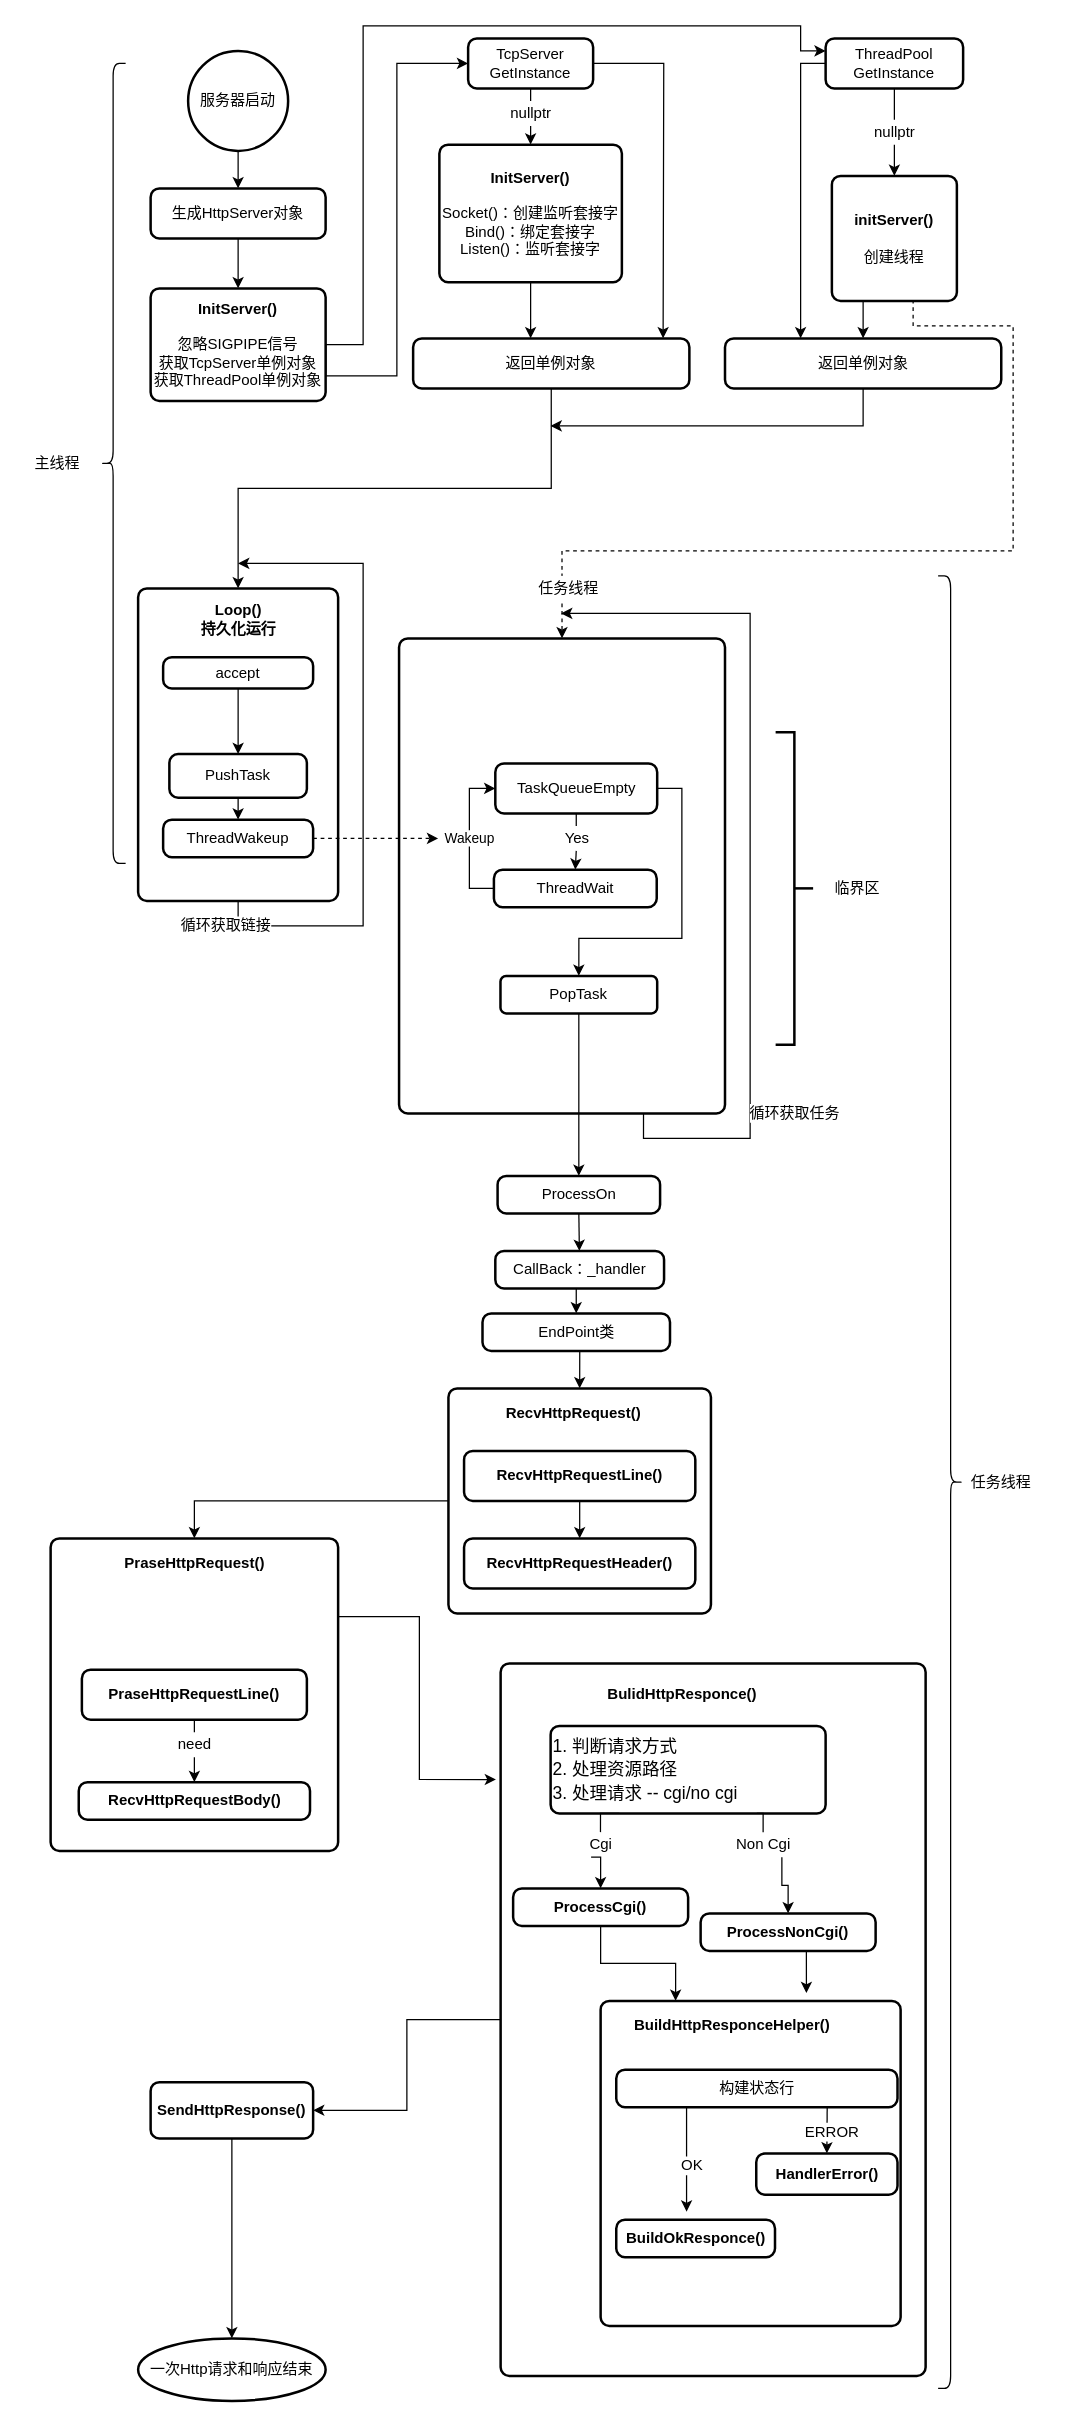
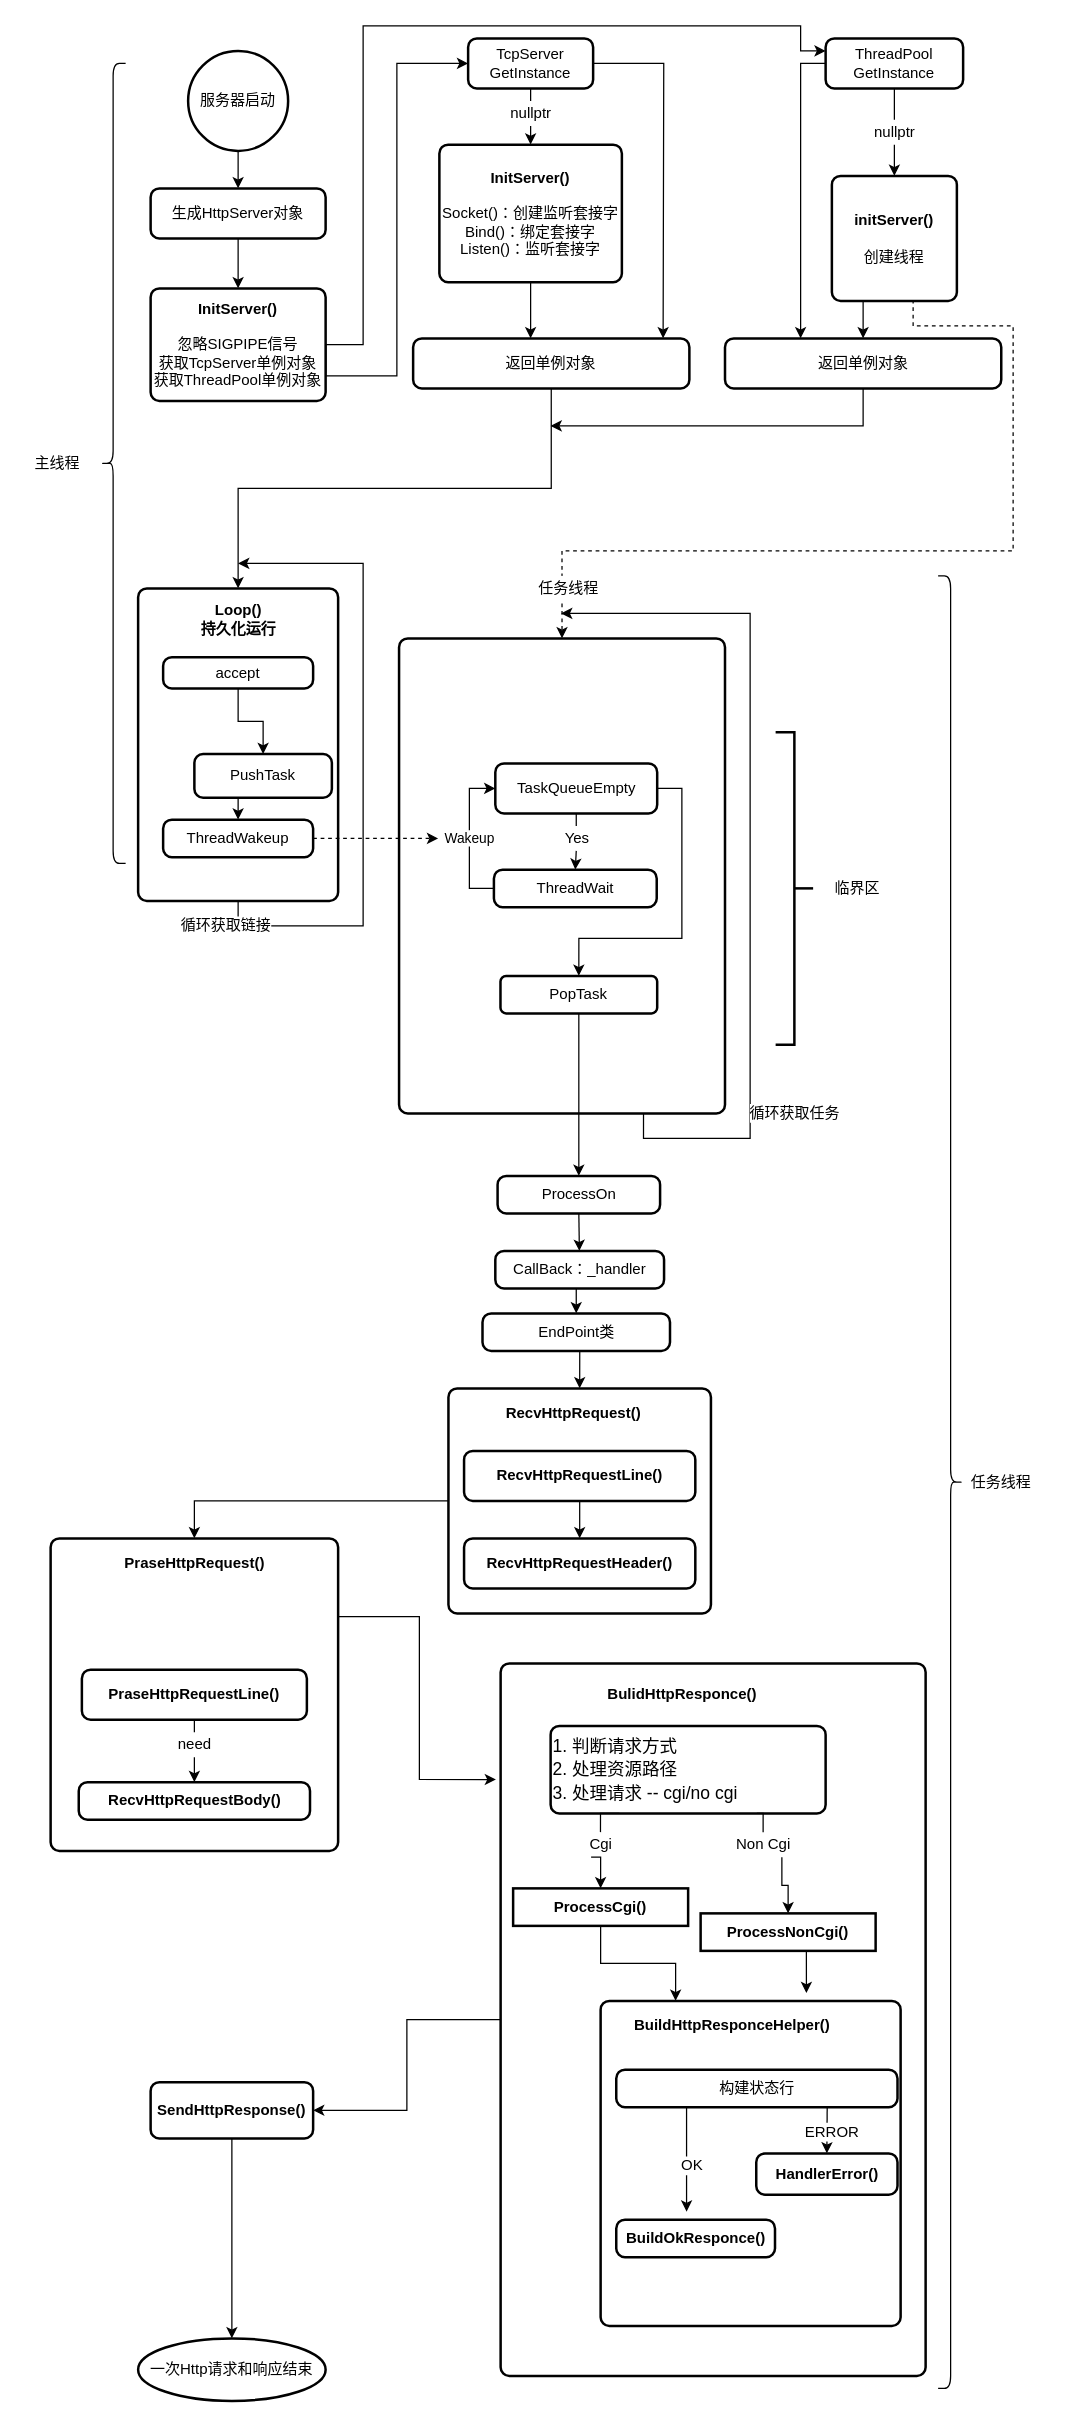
- <mxCell id="46" value="PushTask" style="rounded=1;whiteSpace=wrap;html=1;absoluteArcSize=1;arcSize=14;strokeWidth=2;labelBackgroundColor=none;fillColor=none;" vertex="1" parent="1"><mxGeometry x="135" y="602.5" width="110" height="35" as="geometry" /></mxCell>
+ <mxCell id="46" value="PushTask" style="rounded=1;whiteSpace=wrap;html=1;absoluteArcSize=1;arcSize=14;strokeWidth=2;labelBackgroundColor=none;fillColor=none;" vertex="1" parent="1"><mxGeometry x="155" y="602.5" width="110" height="35" as="geometry" /></mxCell>
- <mxCell id="84" value="&lt;b&gt;ProcessCgi()&lt;/b&gt;" style="rounded=1;whiteSpace=wrap;html=1;absoluteArcSize=1;arcSize=14;strokeWidth=2;" vertex="1" parent="1"><mxGeometry x="410" y="1510" width="140" height="30" as="geometry" /></mxCell>
+ <mxCell id="84" value="&lt;b&gt;ProcessCgi()&lt;/b&gt;" style="whiteSpace=wrap;html=1;absoluteArcSize=1;arcSize=14;strokeWidth=2;rounded=0;" vertex="1" parent="1"><mxGeometry x="410" y="1510" width="140" height="30" as="geometry" /></mxCell>
- <mxCell id="86" value="&lt;b&gt;ProcessNonCgi()&lt;/b&gt;" style="rounded=1;whiteSpace=wrap;html=1;absoluteArcSize=1;arcSize=14;strokeWidth=2;" vertex="1" parent="1"><mxGeometry x="560" y="1530" width="140" height="30" as="geometry" /></mxCell>
+ <mxCell id="86" value="&lt;b&gt;ProcessNonCgi()&lt;/b&gt;" style="whiteSpace=wrap;html=1;absoluteArcSize=1;arcSize=14;strokeWidth=2;rounded=0;" vertex="1" parent="1"><mxGeometry x="560" y="1530" width="140" height="30" as="geometry" /></mxCell>
